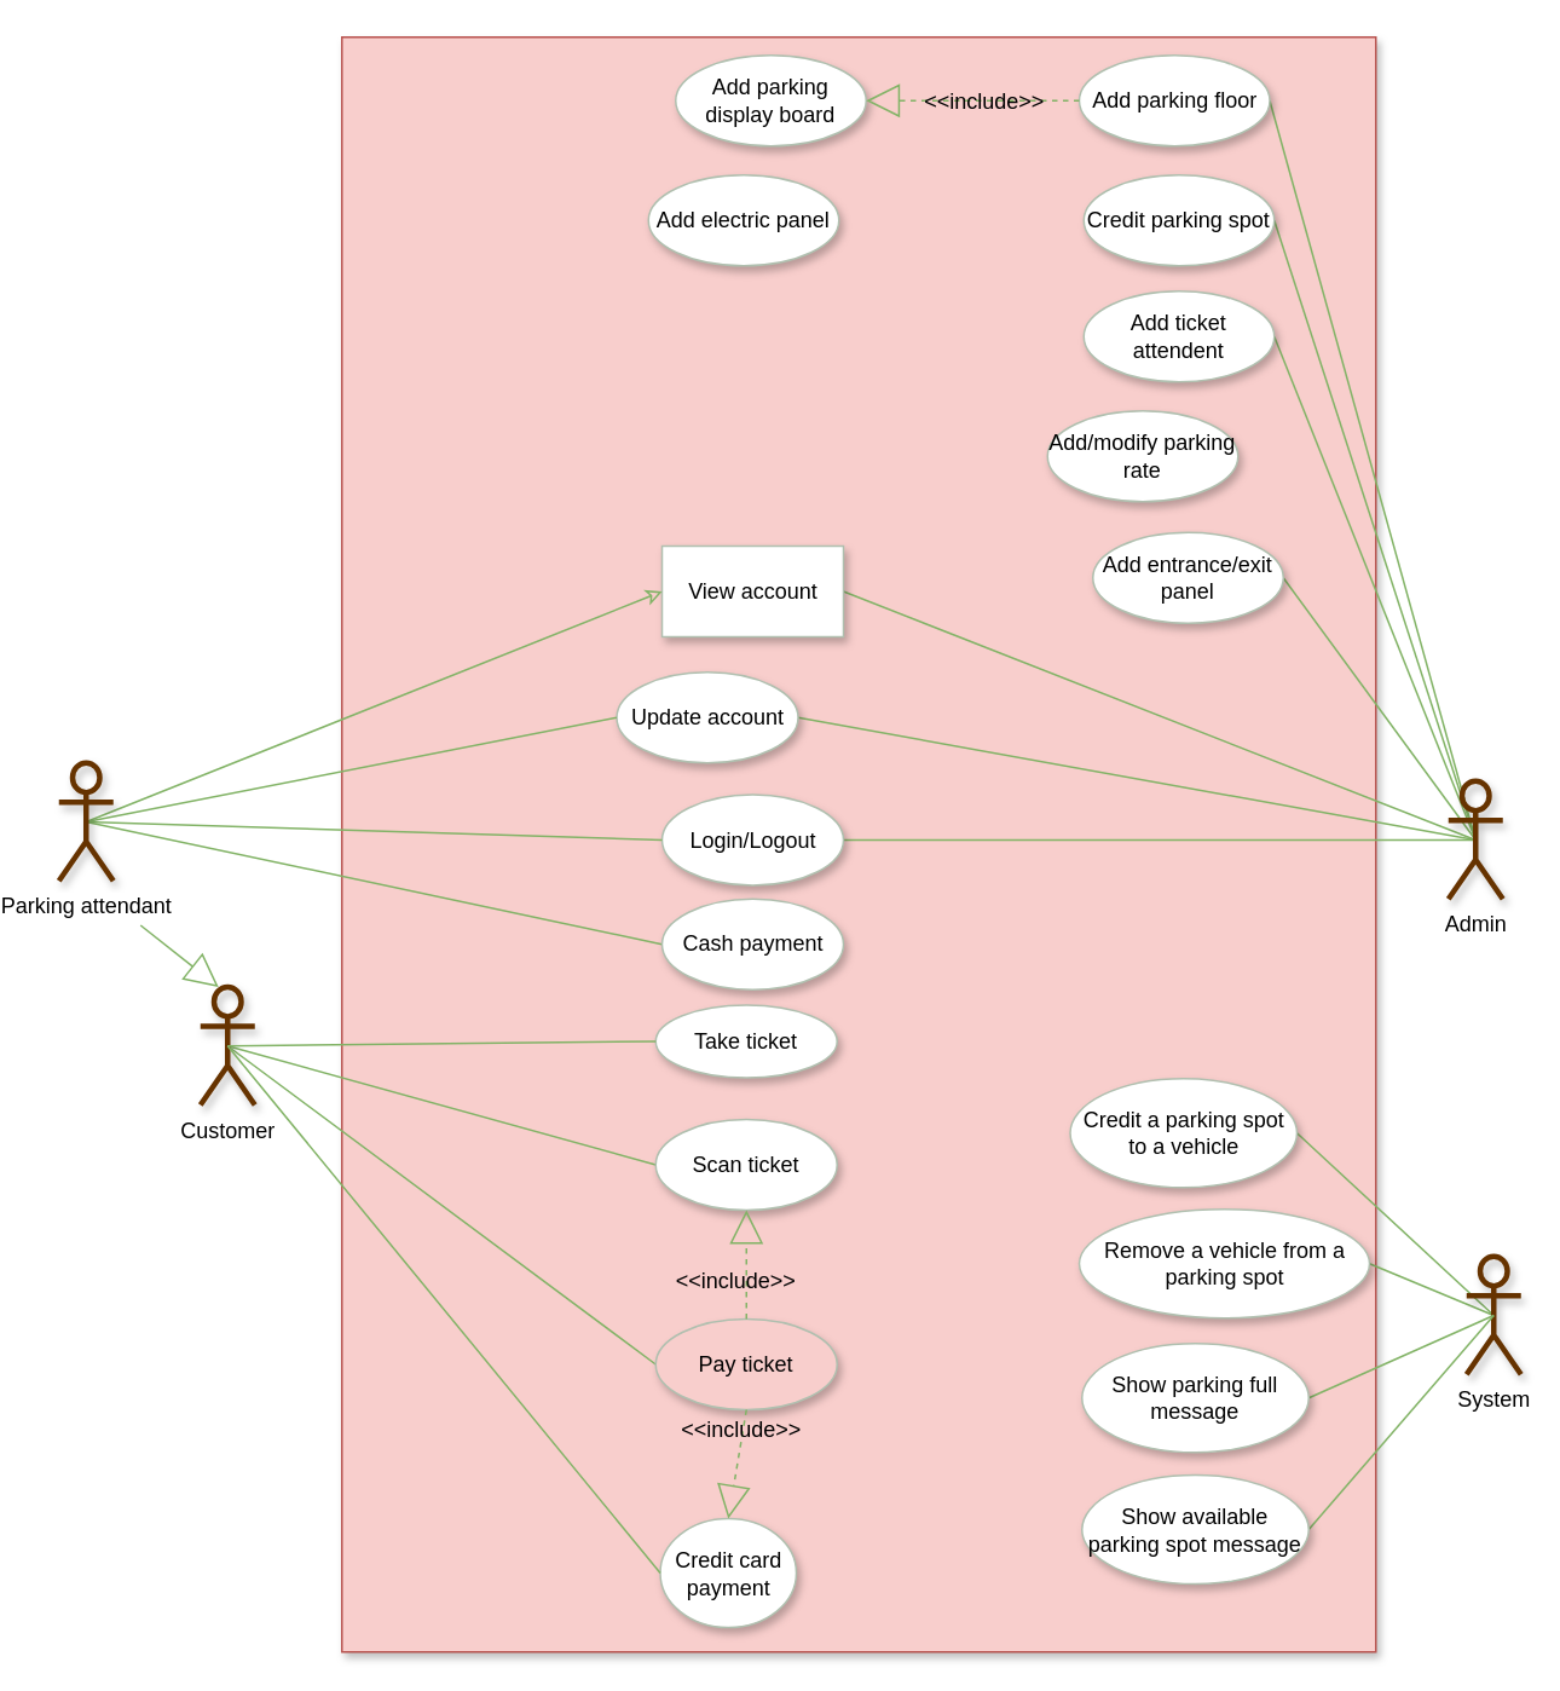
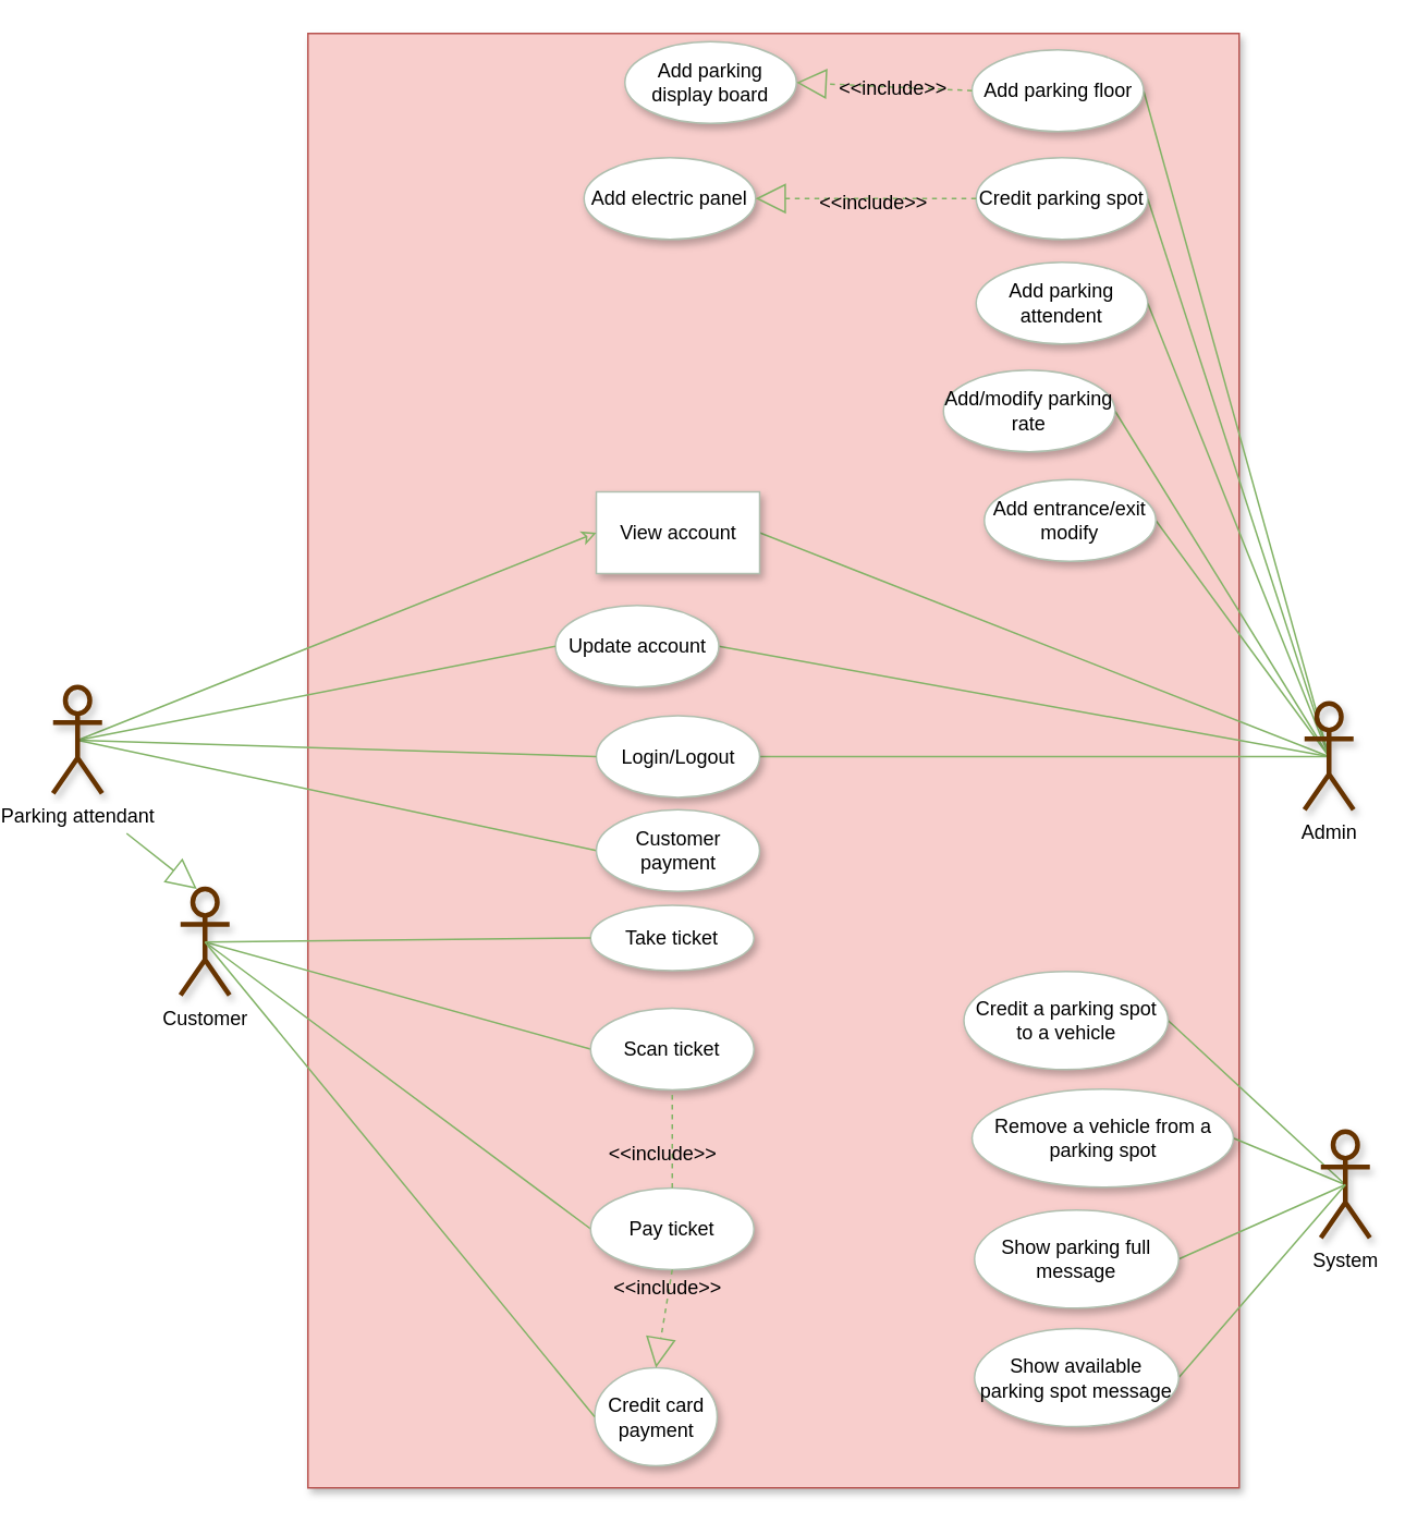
- <mxCell id="29" value="Add parking display board" style="ellipse;whiteSpace=wrap;html=1;rounded=0;shadow=1;glass=0;comic=0;strokeWidth=1;fillColor=#ffffff;fontSize=12;align=center;strokeColor=#B0BFAF;" parent="1" vertex="1"><mxGeometry x="360" y="30" width="105" height="50" as="geometry" /></mxCell>
+ <mxCell id="29" value="Add parking display board" style="ellipse;whiteSpace=wrap;html=1;rounded=0;shadow=1;glass=0;comic=0;strokeWidth=1;fillColor=#ffffff;fontSize=12;align=center;strokeColor=#B0BFAF;" parent="1" vertex="1"><mxGeometry x="370" y="25" width="105" height="50" as="geometry" /></mxCell>
+ <mxCell id="53" value="" style="endArrow=block;endSize=16;endFill=0;html=1;shadow=0;strokeColor=#82b366;strokeWidth=1;fontSize=12;fontColor=#001933;fillColor=#d5e8d4;entryX=1;entryY=0.5;exitX=0;exitY=0.5;dashed=1;" parent="1" source="17" target="52" edge="1"><mxGeometry width="160" relative="1" as="geometry"><mxPoint x="595" y="131" as="sourcePoint" /><mxPoint x="475" y="106" as="targetPoint" /></mxGeometry></mxCell>
+ <mxCell id="54" value="&amp;lt;&amp;lt;include&amp;gt;&amp;gt;" style="text;html=1;resizable=0;points=[];align=center;verticalAlign=middle;labelBackgroundColor=none;fontSize=12;rotation=0;direction=south;" parent="53" vertex="1" connectable="0"><mxGeometry x="-0.087" y="3" relative="1" as="geometry"><mxPoint x="-1.5" y="-0.5" as="offset" /></mxGeometry></mxCell>
- <mxCell id="19" value="Add ticket attendent" style="ellipse;whiteSpace=wrap;html=1;rounded=0;shadow=1;glass=0;comic=0;strokeWidth=1;fillColor=#ffffff;fontSize=12;align=center;strokeColor=#B0BFAF;" parent="1" vertex="1"><mxGeometry x="585" y="160" width="105" height="50" as="geometry" /></mxCell>
+ <mxCell id="19" value="Add parking attendent" style="ellipse;whiteSpace=wrap;html=1;rounded=0;shadow=1;glass=0;comic=0;strokeWidth=1;fillColor=#ffffff;fontSize=12;align=center;strokeColor=#B0BFAF;" parent="1" vertex="1"><mxGeometry x="585" y="160" width="105" height="50" as="geometry" /></mxCell>
- <mxCell id="21" value="Add entrance/exit panel" style="ellipse;whiteSpace=wrap;html=1;rounded=0;shadow=1;glass=0;comic=0;strokeWidth=1;fillColor=#ffffff;fontSize=12;align=center;strokeColor=#B0BFAF;" parent="1" vertex="1"><mxGeometry x="590" y="293" width="105" height="50" as="geometry" /></mxCell>
+ <mxCell id="21" value="Add entrance/exit modify" style="ellipse;whiteSpace=wrap;html=1;rounded=0;shadow=1;glass=0;comic=0;strokeWidth=1;fillColor=#ffffff;fontSize=12;align=center;strokeColor=#B0BFAF;" parent="1" vertex="1"><mxGeometry x="590" y="293" width="105" height="50" as="geometry" /></mxCell>
+ <mxCell id="25" style="edgeStyle=none;rounded=0;html=1;exitX=1;exitY=0.5;entryX=0.5;entryY=0.5;entryPerimeter=0;startFill=0;endArrow=none;endFill=0;jettySize=auto;orthogonalLoop=1;strokeColor=#82b366;strokeWidth=1;fillColor=#d5e8d4;fontSize=20;" parent="1" source="26" target="27" edge="1"><mxGeometry relative="1" as="geometry" /></mxCell>
- <mxCell id="37" value="Cash payment" style="ellipse;whiteSpace=wrap;html=1;rounded=0;shadow=1;glass=0;comic=0;strokeWidth=1;fillColor=#ffffff;fontSize=12;align=center;strokeColor=#B0BFAF;" parent="1" vertex="1"><mxGeometry x="352.5" y="495" width="100" height="50" as="geometry" /></mxCell>
+ <mxCell id="37" value="Customer payment" style="ellipse;whiteSpace=wrap;html=1;rounded=0;shadow=1;glass=0;comic=0;strokeWidth=1;fillColor=#ffffff;fontSize=12;align=center;strokeColor=#B0BFAF;" parent="1" vertex="1"><mxGeometry x="352.5" y="495" width="100" height="50" as="geometry" /></mxCell>
- <mxCell id="45" value="" style="endArrow=block;endSize=16;endFill=0;html=1;shadow=0;strokeColor=#82b366;strokeWidth=1;fontSize=12;fontColor=#001933;fillColor=#d5e8d4;entryX=0.5;entryY=1;exitX=0.5;exitY=0;dashed=1;" parent="1" source="23" target="13" edge="1"><mxGeometry width="160" relative="1" as="geometry"><mxPoint x="654" y="686.5" as="sourcePoint" /><mxPoint x="564" y="686.5" as="targetPoint" /></mxGeometry></mxCell>
+ <mxCell id="45" value="" style="endArrow=none;endSize=16;endFill=0;html=1;shadow=0;strokeColor=#82b366;strokeWidth=1;fontSize=12;fontColor=#001933;fillColor=#d5e8d4;entryX=0.5;entryY=1;exitX=0.5;exitY=0;dashed=1;" parent="1" source="23" target="13" edge="1"><mxGeometry width="160" relative="1" as="geometry"><mxPoint x="654" y="686.5" as="sourcePoint" /><mxPoint x="564" y="686.5" as="targetPoint" /></mxGeometry></mxCell>
- <mxCell id="23" value="Pay ticket" style="ellipse;whiteSpace=wrap;html=1;rounded=0;shadow=1;glass=0;comic=0;strokeWidth=1;fillColor=#f8cecc;fontSize=12;align=center;strokeColor=#B0BFAF;" parent="1" vertex="1"><mxGeometry x="349" y="726.5" width="100" height="50" as="geometry" /></mxCell>
+ <mxCell id="23" value="Pay ticket" style="ellipse;whiteSpace=wrap;html=1;rounded=0;shadow=1;glass=0;comic=0;strokeWidth=1;fillColor=#ffffff;fontSize=12;align=center;strokeColor=#B0BFAF;" parent="1" vertex="1"><mxGeometry x="349" y="726.5" width="100" height="50" as="geometry" /></mxCell>
